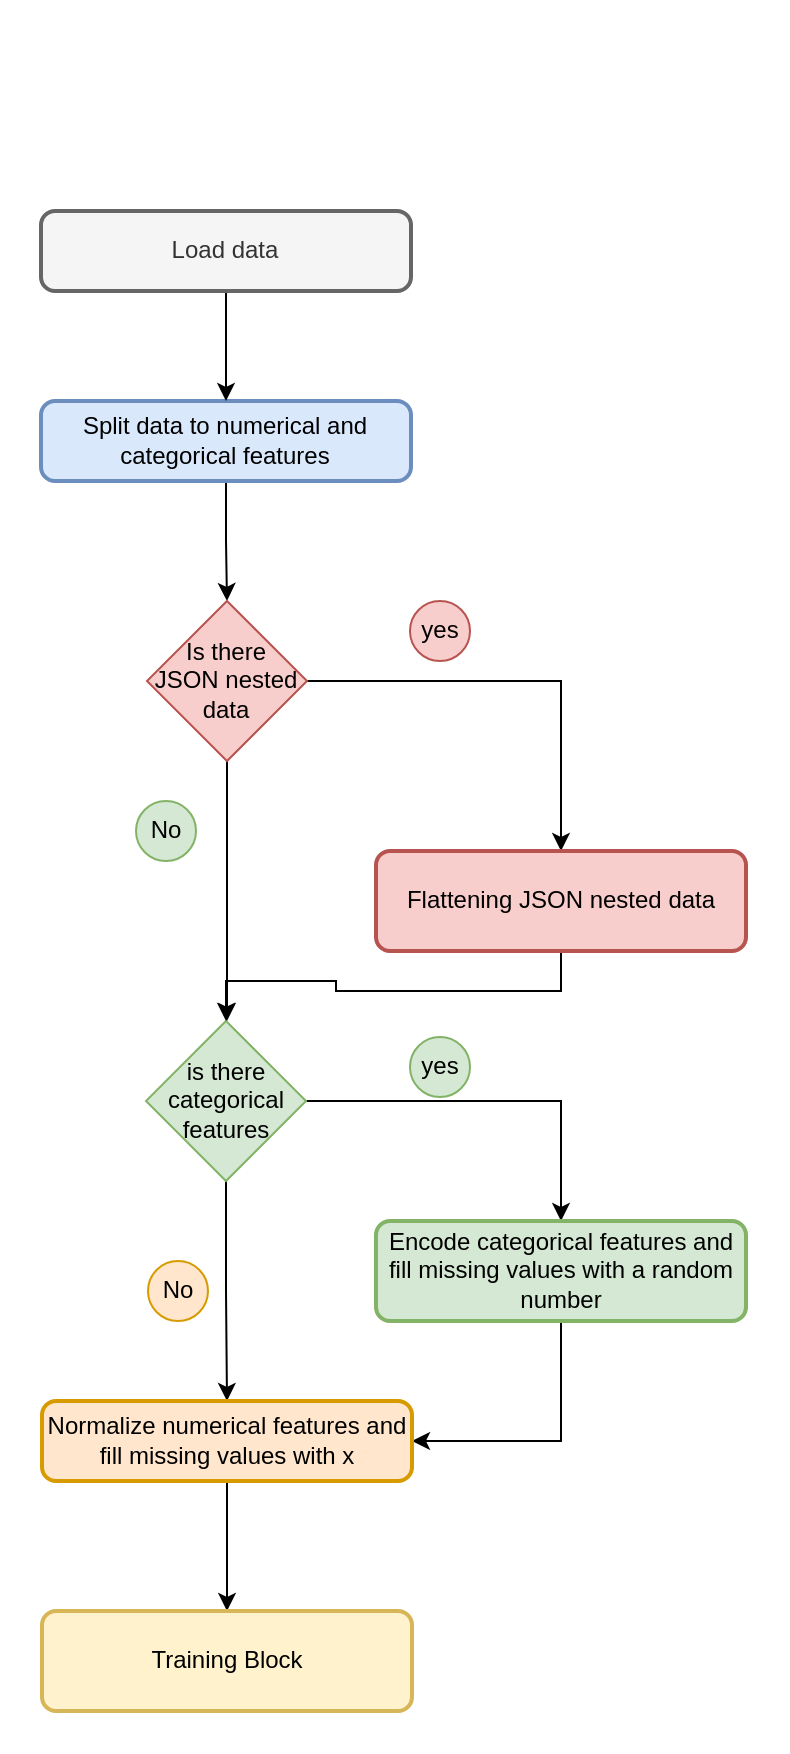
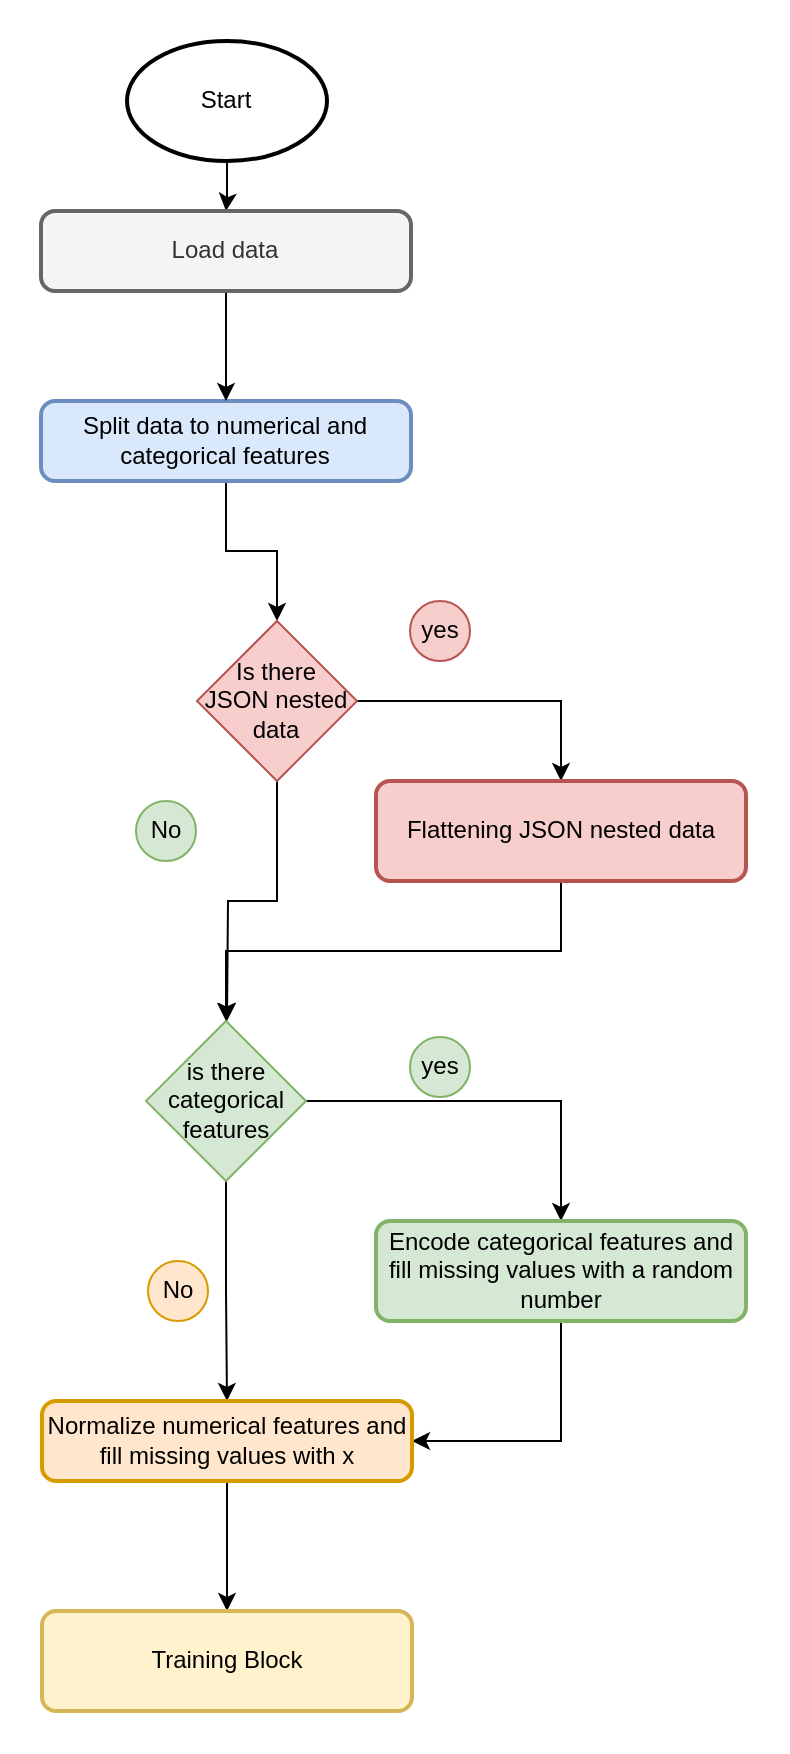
+ <mxCell id="3" value="Start" style="strokeWidth=2;html=1;shape=mxgraph.flowchart.start_1;whiteSpace=wrap;" parent="1" vertex="1"><mxGeometry x="63" y="20" width="100" height="60" as="geometry" /></mxCell>
+ <mxCell id="2" value="" style="edgeStyle=orthogonalEdgeStyle;rounded=0;orthogonalLoop=1;jettySize=auto;html=1;" parent="1" source="3" target="7" edge="1"><mxGeometry relative="1" as="geometry" /></mxCell>
- <mxCell id="20" value="&lt;div&gt;Is there&lt;/div&gt;&lt;div&gt; JSON nested data&lt;/div&gt;" style="rhombus;whiteSpace=wrap;html=1;fillColor=#f8cecc;strokeColor=#b85450;" vertex="1" parent="1"><mxGeometry x="73" y="300" width="80" height="80" as="geometry" /></mxCell>
+ <mxCell id="20" value="&lt;div&gt;Is there&lt;/div&gt;&lt;div&gt; JSON nested data&lt;/div&gt;" style="rhombus;whiteSpace=wrap;html=1;fillColor=#f8cecc;strokeColor=#b85450;" vertex="1" parent="1"><mxGeometry x="98" y="310" width="80" height="80" as="geometry" /></mxCell>
- <mxCell id="22" value="Flattening JSON nested data" style="rounded=1;whiteSpace=wrap;html=1;absoluteArcSize=1;arcSize=14;strokeWidth=2;fillColor=#f8cecc;strokeColor=#b85450;" vertex="1" parent="1"><mxGeometry x="187.5" y="425" width="185" height="50" as="geometry" /></mxCell>
+ <mxCell id="22" value="Flattening JSON nested data" style="rounded=1;whiteSpace=wrap;html=1;absoluteArcSize=1;arcSize=14;strokeWidth=2;fillColor=#f8cecc;strokeColor=#b85450;" vertex="1" parent="1"><mxGeometry x="187.5" y="390" width="185" height="50" as="geometry" /></mxCell>
